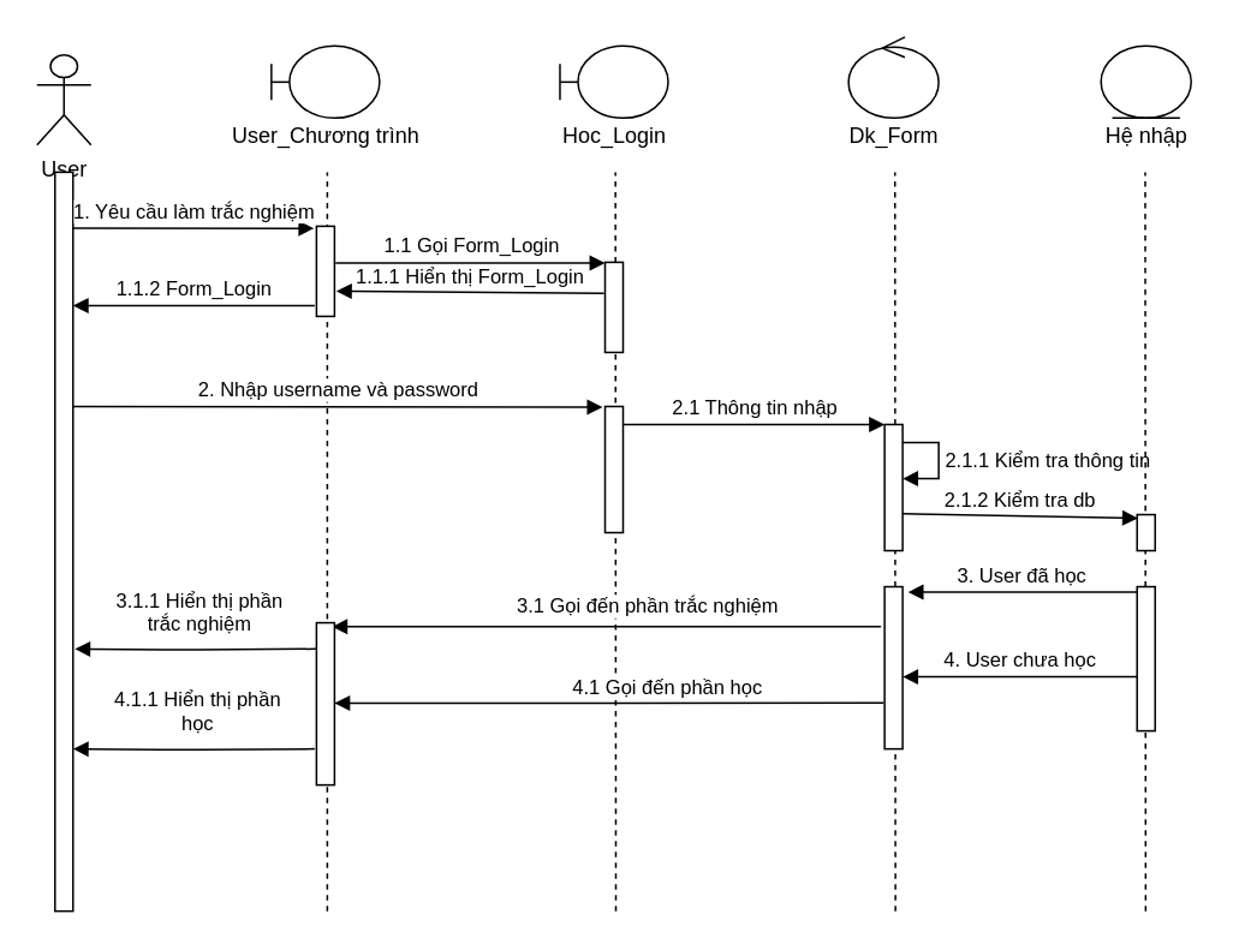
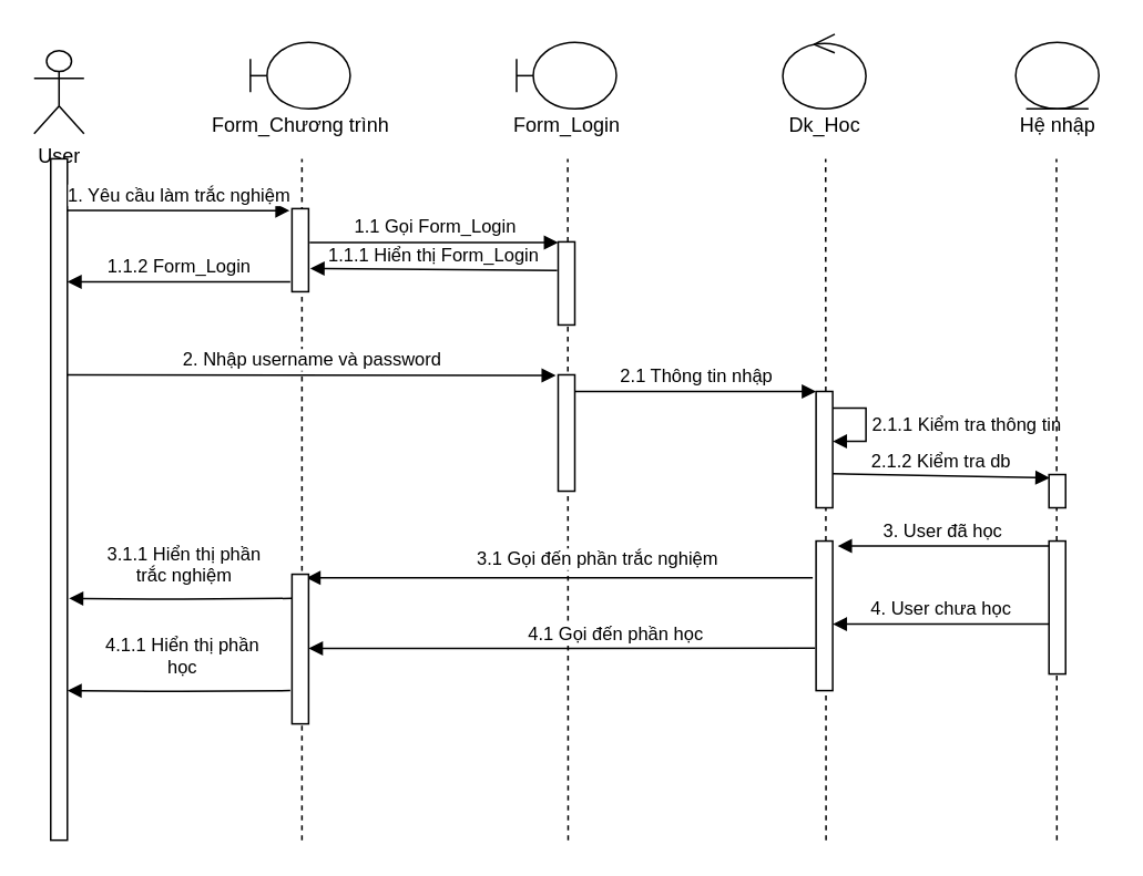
- <mxCell id="5" value="User_Chương trình" style="text;html=1;align=center;verticalAlign=middle;resizable=0;points=[];autosize=1;strokeColor=none;fillColor=none;" parent="1" vertex="1"><mxGeometry x="120" y="65" width="120" height="20" as="geometry" /></mxCell>
+ <mxCell id="5" value="Form_Chương trình" style="text;html=1;align=center;verticalAlign=middle;resizable=0;points=[];autosize=1;strokeColor=none;fillColor=none;" parent="1" vertex="1"><mxGeometry x="120" y="65" width="120" height="20" as="geometry" /></mxCell>
- <mxCell id="8" value="Hoc_Login" style="text;html=1;align=center;verticalAlign=middle;resizable=0;points=[];autosize=1;strokeColor=none;fillColor=none;" parent="1" vertex="1"><mxGeometry x="300" y="65" width="80" height="20" as="geometry" /></mxCell>
+ <mxCell id="8" value="Form_Login" style="text;html=1;align=center;verticalAlign=middle;resizable=0;points=[];autosize=1;strokeColor=none;fillColor=none;" parent="1" vertex="1"><mxGeometry x="300" y="65" width="80" height="20" as="geometry" /></mxCell>
- <mxCell id="11" value="Dk_Form" style="text;html=1;align=center;verticalAlign=middle;resizable=0;points=[];autosize=1;strokeColor=none;fillColor=none;" parent="1" vertex="1"><mxGeometry x="465" y="65" width="60" height="20" as="geometry" /></mxCell>
+ <mxCell id="11" value="Dk_Hoc" style="text;html=1;align=center;verticalAlign=middle;resizable=0;points=[];autosize=1;strokeColor=none;fillColor=none;" parent="1" vertex="1"><mxGeometry x="465" y="65" width="60" height="20" as="geometry" /></mxCell>
